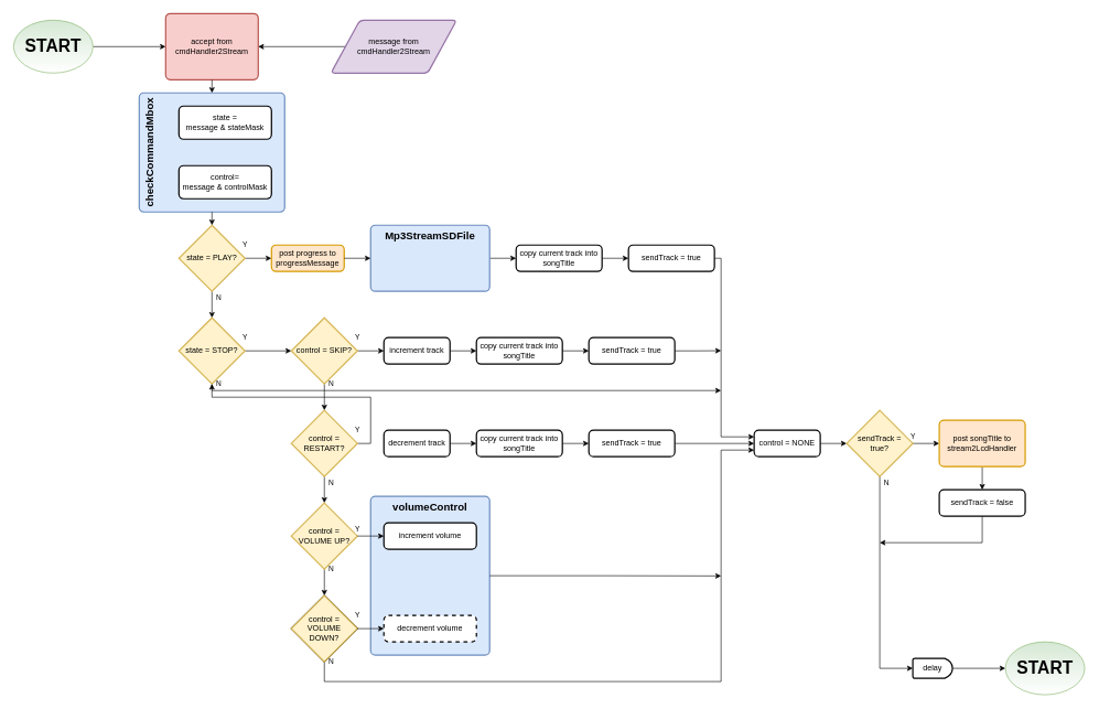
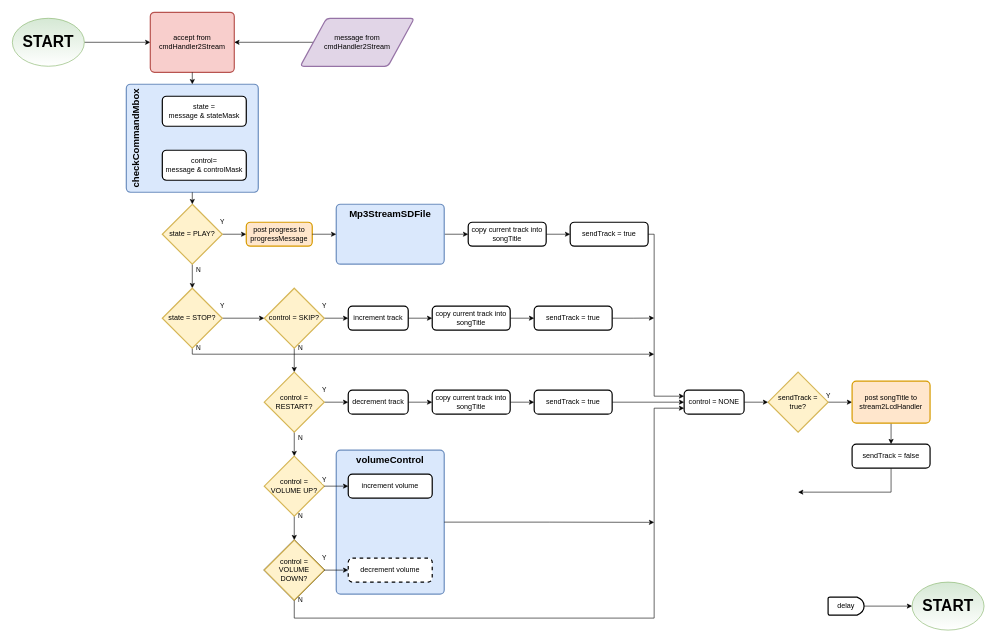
- <mxCell id="17" value="Y" style="edgeStyle=orthogonalEdgeStyle;rounded=0;orthogonalLoop=1;jettySize=auto;html=1;exitX=1;exitY=0.5;exitDx=0;exitDy=0;exitPerimeter=0;" parent="1" source="18" target="12" edge="1"><mxGeometry x="-1" y="20" relative="1" as="geometry"><mxPoint as="offset" /></mxGeometry></mxCell>
+ <mxCell id="17" value="Y" style="edgeStyle=orthogonalEdgeStyle;rounded=0;orthogonalLoop=1;jettySize=auto;html=1;exitX=1;exitY=0.5;exitDx=0;exitDy=0;exitPerimeter=0;entryX=0;entryY=0.5;entryDx=0;entryDy=0;" parent="1" source="18" target="40" edge="1"><mxGeometry x="-1" y="20" relative="1" as="geometry"><mxPoint as="offset" /></mxGeometry></mxCell>
- <mxCell id="44" value="N" style="edgeStyle=orthogonalEdgeStyle;rounded=0;orthogonalLoop=1;jettySize=auto;html=1;exitX=0.5;exitY=1;exitDx=0;exitDy=0;exitPerimeter=0;entryX=0;entryY=0.5;entryDx=0;entryDy=0;entryPerimeter=0;startArrow=none;startFill=0;" parent="1" source="45" target="49" edge="1"><mxGeometry x="0.765" y="280" relative="1" as="geometry"><mxPoint as="offset" /></mxGeometry></mxCell>
